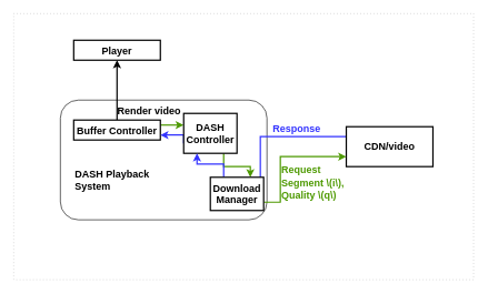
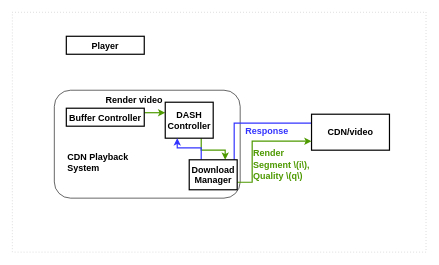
- <mxCell id="4" style="edgeStyle=orthogonalEdgeStyle;rounded=0;orthogonalLoop=1;jettySize=auto;html=1;exitX=0.5;exitY=0;exitDx=0;exitDy=0;entryX=0.5;entryY=1;entryDx=0;entryDy=0;startArrow=none;startFill=0;endArrow=classic;endFill=1;strokeWidth=2;fontSize=15;" edge="1" parent="1" source="6" target="12"><mxGeometry relative="1" as="geometry" /></mxCell>
- <mxCell id="20" value="&lt;div&gt;Response&lt;/div&gt;" style="text;html=1;resizable=0;points=[];autosize=1;align=left;verticalAlign=middle;spacingTop=-4;fontSize=15;fontStyle=1;fontColor=#3333FF;" vertex="1" parent="1"><mxGeometry x="407" y="184" width="90" height="20" as="geometry" /></mxCell>
+ <mxCell id="20" value="&lt;div&gt;Response&lt;/div&gt;" style="text;html=1;resizable=0;points=[];autosize=1;align=left;verticalAlign=middle;spacingTop=-4;fontSize=15;fontStyle=1;fontColor=#3333FF;" vertex="1" parent="1"><mxGeometry x="407" y="209" width="90" height="20" as="geometry" /></mxCell>
- <mxCell id="7" style="edgeStyle=orthogonalEdgeStyle;rounded=0;orthogonalLoop=1;jettySize=auto;html=1;exitX=0;exitY=0.75;exitDx=0;exitDy=0;entryX=1;entryY=0.75;entryDx=0;entryDy=0;startArrow=none;startFill=0;endArrow=classic;endFill=1;strokeWidth=2;fontSize=15;strokeColor=#3333FF;" edge="1" parent="1" source="9" target="6"><mxGeometry relative="1" as="geometry"><Array as="points"><mxPoint x="275" y="203" /></Array></mxGeometry></mxCell>
- <mxCell id="18" value="Request" style="text;html=1;resizable=0;points=[];autosize=1;align=left;verticalAlign=top;spacingTop=-4;fontSize=15;fontStyle=1;fontColor=#4D9900;" vertex="1" parent="1"><mxGeometry x="420" y="244" width="70" height="20" as="geometry" /></mxCell>
+ <mxCell id="18" value="Render" style="text;html=1;resizable=0;points=[];autosize=1;align=left;verticalAlign=top;spacingTop=-4;fontSize=15;fontStyle=1;fontColor=#4D9900;" vertex="1" parent="1"><mxGeometry x="420" y="244" width="70" height="20" as="geometry" /></mxCell>
- <mxCell id="19" value="DASH Playback&lt;br&gt; System" style="text;html=1;resizable=0;points=[];autosize=1;align=left;verticalAlign=top;spacingTop=-4;fontSize=15;fontStyle=1" vertex="1" parent="1"><mxGeometry x="110" y="250" width="120" height="40" as="geometry" /></mxCell>
+ <mxCell id="19" value="CDN Playback&lt;br&gt; System" style="text;html=1;resizable=0;points=[];autosize=1;align=left;verticalAlign=top;spacingTop=-4;fontSize=15;fontStyle=1" vertex="1" parent="1"><mxGeometry x="110" y="250" width="120" height="40" as="geometry" /></mxCell>
